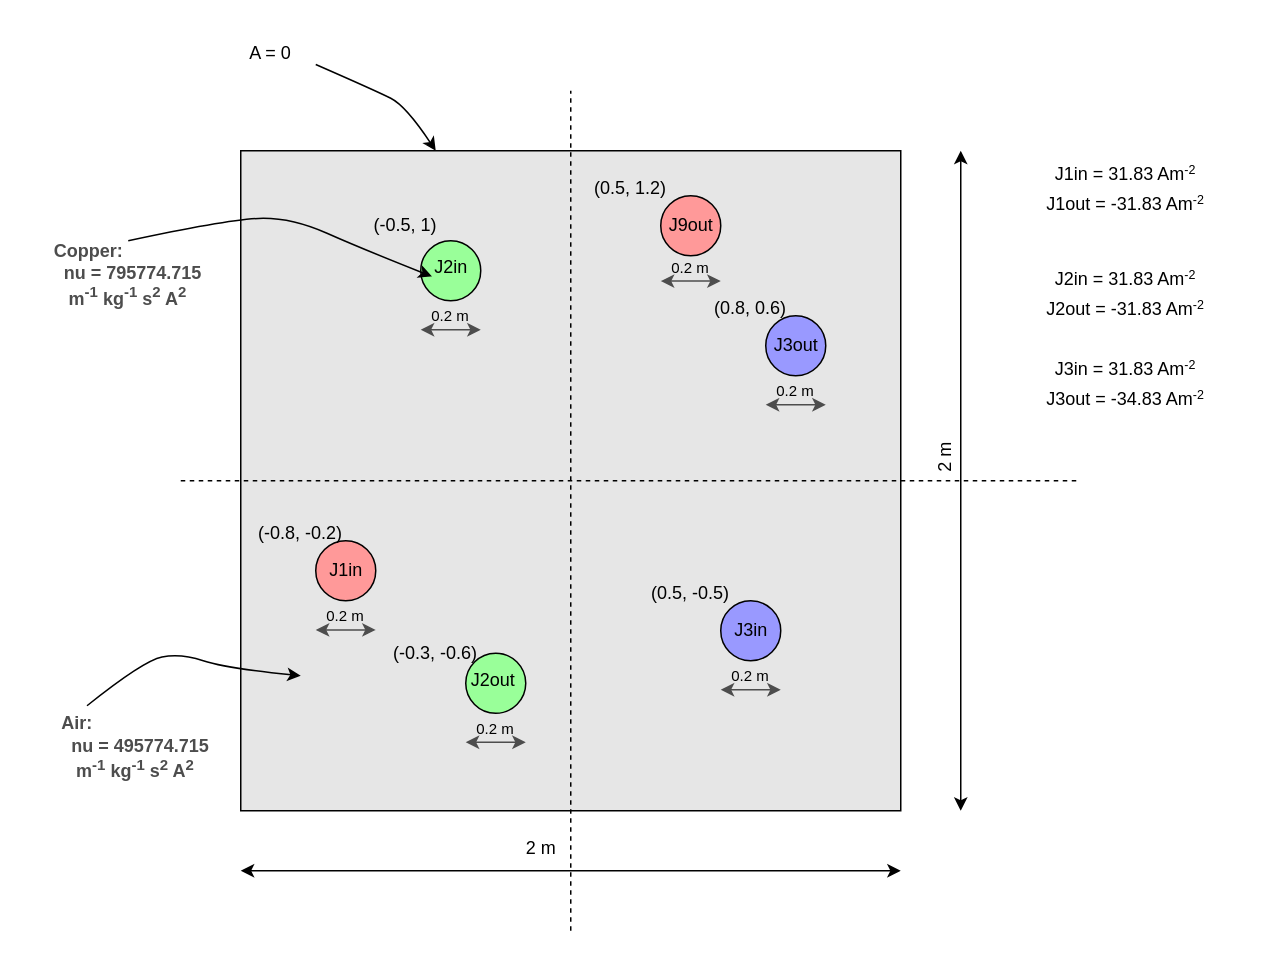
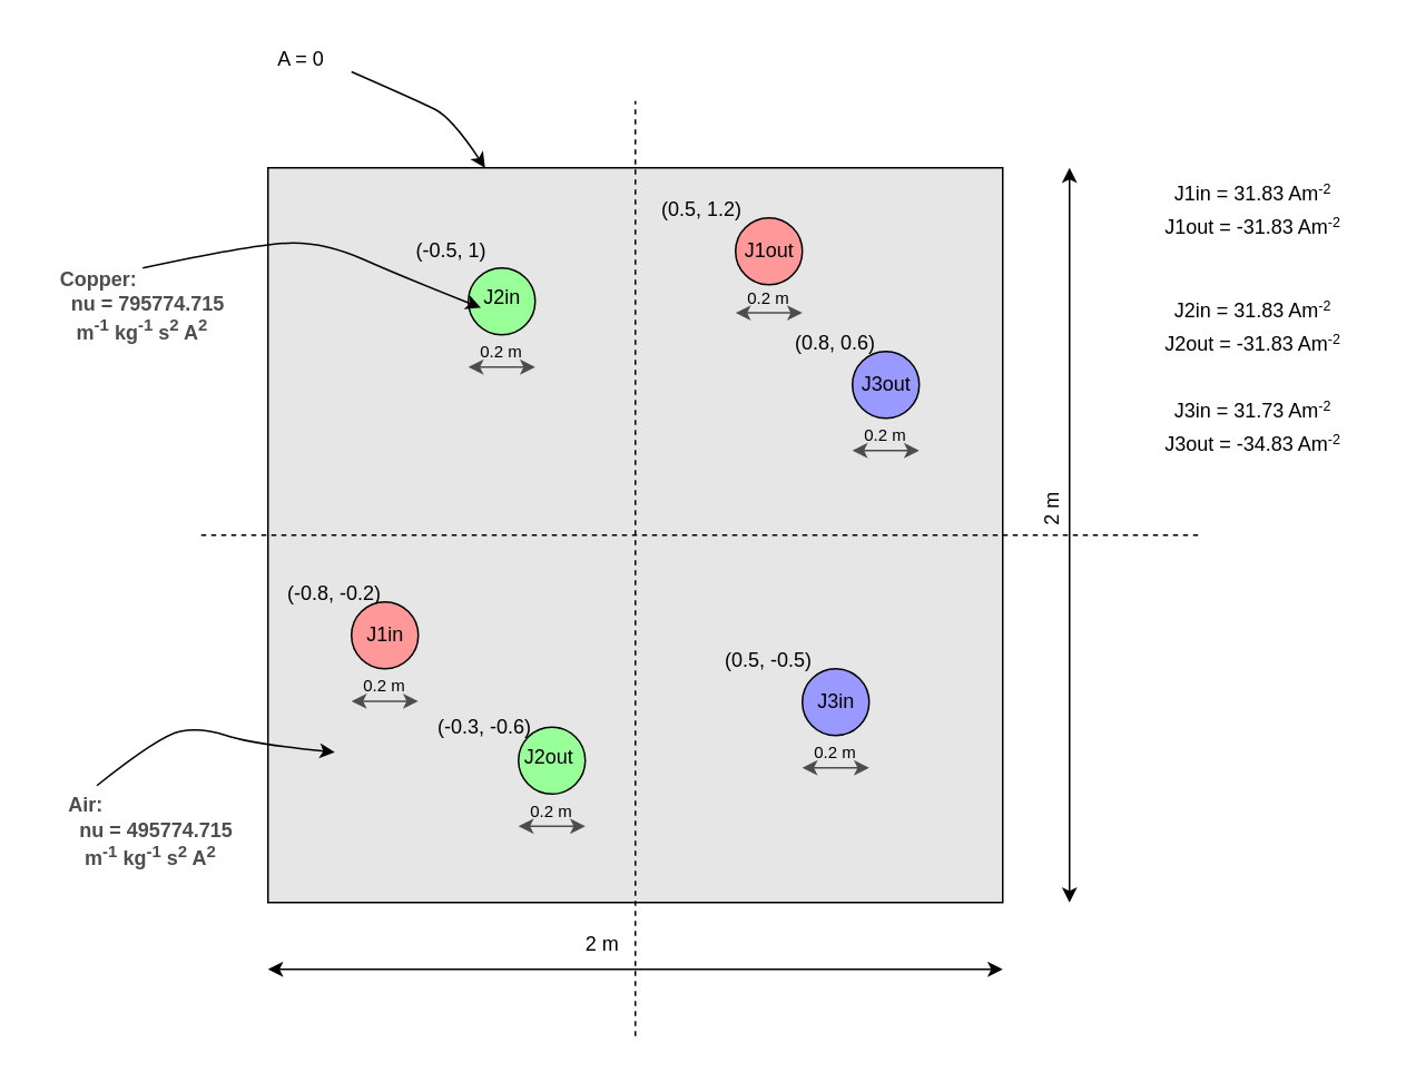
- <mxCell id="23" value="J9out" style="text;html=1;strokeColor=none;fillColor=none;align=center;verticalAlign=middle;whiteSpace=wrap;rounded=0;" vertex="1" parent="21"><mxGeometry x="-2.5" y="-2.5" width="25" height="25" as="geometry" /></mxCell>
+ <mxCell id="23" value="J1out" style="text;html=1;strokeColor=none;fillColor=none;align=center;verticalAlign=middle;whiteSpace=wrap;rounded=0;" vertex="1" parent="21"><mxGeometry x="-2.5" y="-2.5" width="25" height="25" as="geometry" /></mxCell>
- <mxCell id="53" value="J3in =&amp;nbsp;31.83 Am&lt;span style=&quot;font-size: 10px;&quot;&gt;&lt;sup&gt;-2&lt;/sup&gt;&lt;/span&gt;" style="text;html=1;strokeColor=none;fillColor=none;align=center;verticalAlign=middle;whiteSpace=wrap;rounded=0;" vertex="1" parent="1"><mxGeometry x="680" y="230" width="140" height="30" as="geometry" /></mxCell>
+ <mxCell id="53" value="J3in =&amp;nbsp;31.73 Am&lt;span style=&quot;font-size: 10px;&quot;&gt;&lt;sup&gt;-2&lt;/sup&gt;&lt;/span&gt;" style="text;html=1;strokeColor=none;fillColor=none;align=center;verticalAlign=middle;whiteSpace=wrap;rounded=0;" vertex="1" parent="1"><mxGeometry x="680" y="230" width="140" height="30" as="geometry" /></mxCell>
